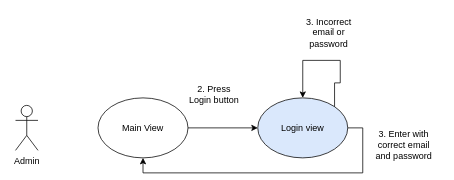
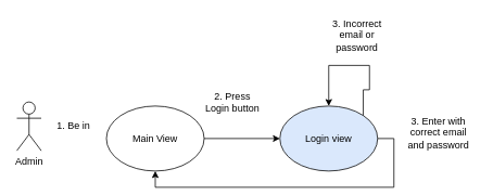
+ <mxCell id="7" value="1. Be in" style="text;html=1;strokeColor=none;fillColor=none;align=center;verticalAlign=middle;whiteSpace=wrap;rounded=0;" parent="1" vertex="1"><mxGeometry x="60" y="140" width="60" height="30" as="geometry" /></mxCell>
- <mxCell id="2" value="Admin" style="shape=umlActor;verticalLabelPosition=bottom;verticalAlign=top;html=1;outlineConnect=0;" parent="1" vertex="1"><mxGeometry x="20" y="140" width="30" height="60" as="geometry" /></mxCell>
+ <mxCell id="2" value="Admin" style="shape=umlActor;verticalLabelPosition=bottom;verticalAlign=top;html=1;outlineConnect=0;" parent="1" vertex="1"><mxGeometry x="20" y="125" width="30" height="60" as="geometry" /></mxCell>
- <mxCell id="9" value="3. Enter with correct email and password" style="text;html=1;strokeColor=none;fillColor=none;align=center;verticalAlign=middle;whiteSpace=wrap;rounded=0;" parent="1" vertex="1"><mxGeometry x="493" y="170" width="90" height="45" as="geometry" /></mxCell>
+ <mxCell id="9" value="3. Enter with correct email and password" style="text;html=1;strokeColor=none;fillColor=none;align=center;verticalAlign=middle;whiteSpace=wrap;rounded=0;" parent="1" vertex="1"><mxGeometry x="493" y="140" width="90" height="45" as="geometry" /></mxCell>
